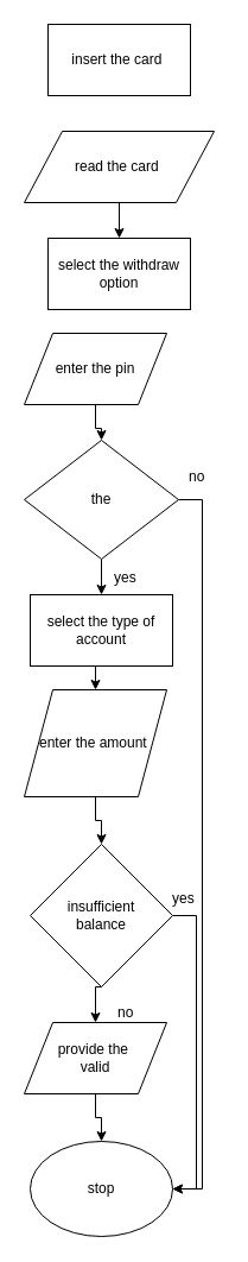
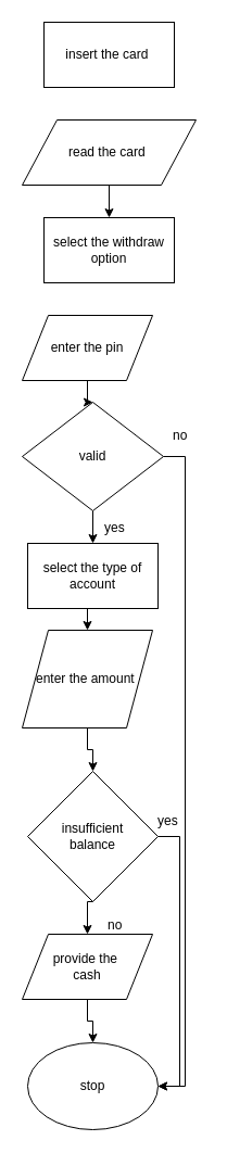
- <mxCell id="7" value="enter the pin" style="shape=parallelogram;perimeter=parallelogramPerimeter;whiteSpace=wrap;html=1;" vertex="1" parent="1"><mxGeometry x="20" y="280" width="120" height="60" as="geometry" /></mxCell>
+ <mxCell id="7" value="enter the pin" style="shape=parallelogram;perimeter=parallelogramPerimeter;whiteSpace=wrap;html=1;" vertex="1" parent="1"><mxGeometry x="20" y="290" width="120" height="60" as="geometry" /></mxCell>
- <mxCell id="10" value="the" style="rhombus;whiteSpace=wrap;html=1;" vertex="1" parent="1"><mxGeometry x="20" y="370" width="130" height="100" as="geometry" /></mxCell>
+ <mxCell id="10" value="valid" style="rhombus;whiteSpace=wrap;html=1;" vertex="1" parent="1"><mxGeometry x="20" y="370" width="130" height="100" as="geometry" /></mxCell>
- <mxCell id="19" value="provide the&amp;nbsp;&lt;br&gt;valid" style="shape=parallelogram;perimeter=parallelogramPerimeter;whiteSpace=wrap;html=1;" vertex="1" parent="1"><mxGeometry x="20" y="860" width="120" height="60" as="geometry" /></mxCell>
+ <mxCell id="19" value="provide the&amp;nbsp;&lt;br&gt;cash" style="shape=parallelogram;perimeter=parallelogramPerimeter;whiteSpace=wrap;html=1;" vertex="1" parent="1"><mxGeometry x="20" y="860" width="120" height="60" as="geometry" /></mxCell>
